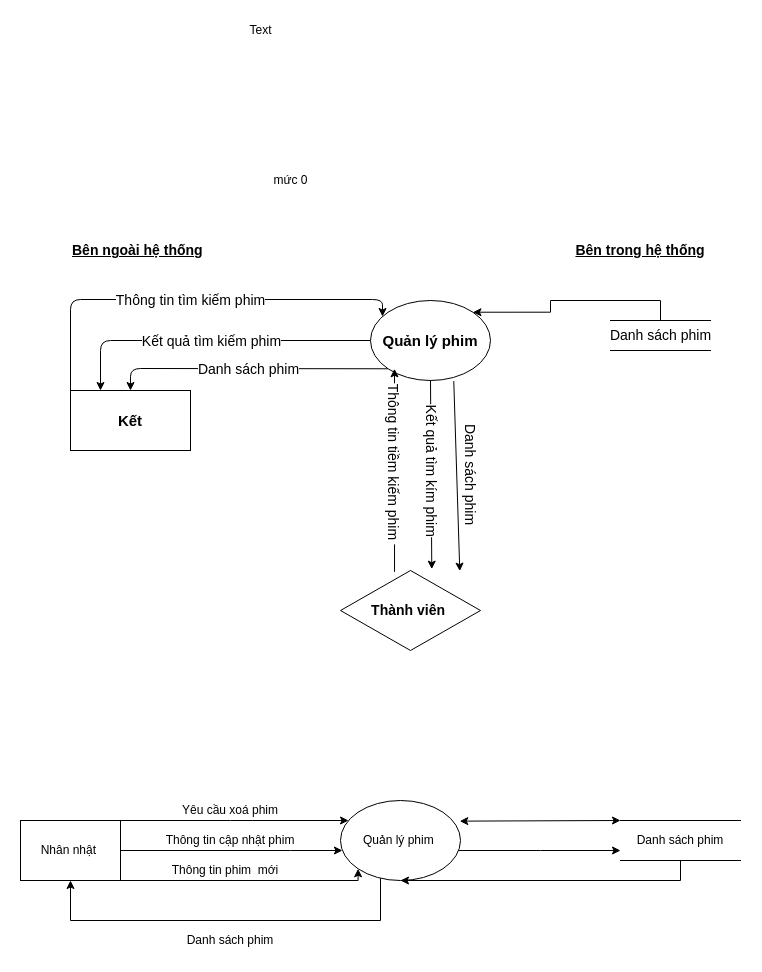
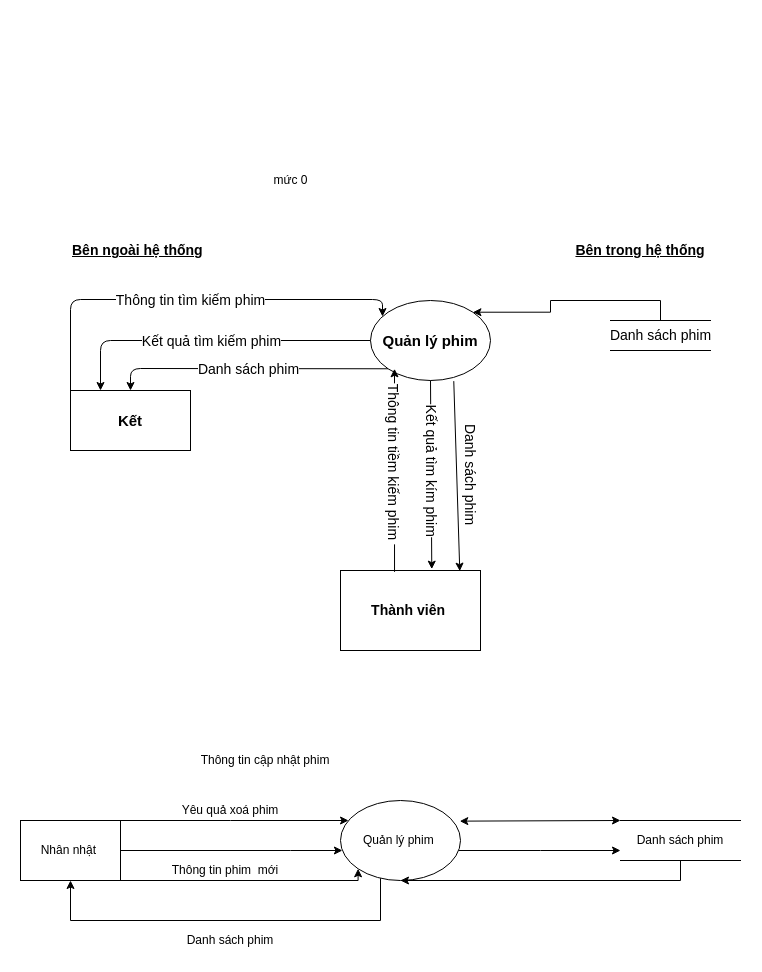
- <mxCell id="21" value="Text" style="text;html=1;align=center;verticalAlign=middle;resizable=0;points=[];autosize=1;" parent="1" vertex="1"><mxGeometry x="240" y="20" width="40" height="20" as="geometry" /></mxCell>
- <mxCell id="14" value="&lt;b&gt;Thành viên&amp;nbsp;&lt;/b&gt;" style="rhombus;whiteSpace=wrap;html=1;fontSize=14;" parent="1" vertex="1"><mxGeometry x="340" y="570" width="140" height="80" as="geometry" /></mxCell>
+ <mxCell id="14" value="&lt;b&gt;Thành viên&amp;nbsp;&lt;/b&gt;" style="rounded=0;whiteSpace=wrap;html=1;fontSize=14;" parent="1" vertex="1"><mxGeometry x="340" y="570" width="140" height="80" as="geometry" /></mxCell>
- <mxCell id="32" value="Yêu cầu xoá phim" style="text;html=1;strokeColor=none;fillColor=none;align=center;verticalAlign=middle;whiteSpace=wrap;rounded=0;" vertex="1" parent="1"><mxGeometry x="150" y="800" width="160" height="20" as="geometry" /></mxCell>
+ <mxCell id="32" value="Yêu quả xoá phim" style="text;html=1;strokeColor=none;fillColor=none;align=center;verticalAlign=middle;whiteSpace=wrap;rounded=0;" vertex="1" parent="1"><mxGeometry x="150" y="800" width="160" height="20" as="geometry" /></mxCell>
- <mxCell id="33" value="Thông tin cập nhật phim" style="text;html=1;strokeColor=none;fillColor=none;align=center;verticalAlign=middle;whiteSpace=wrap;rounded=0;" vertex="1" parent="1"><mxGeometry x="160" y="830" width="140" height="20" as="geometry" /></mxCell>
+ <mxCell id="33" value="Thông tin cập nhật phim" style="text;html=1;strokeColor=none;fillColor=none;align=center;verticalAlign=middle;whiteSpace=wrap;rounded=0;" vertex="1" parent="1"><mxGeometry x="195" y="750" width="140" height="20" as="geometry" /></mxCell>
